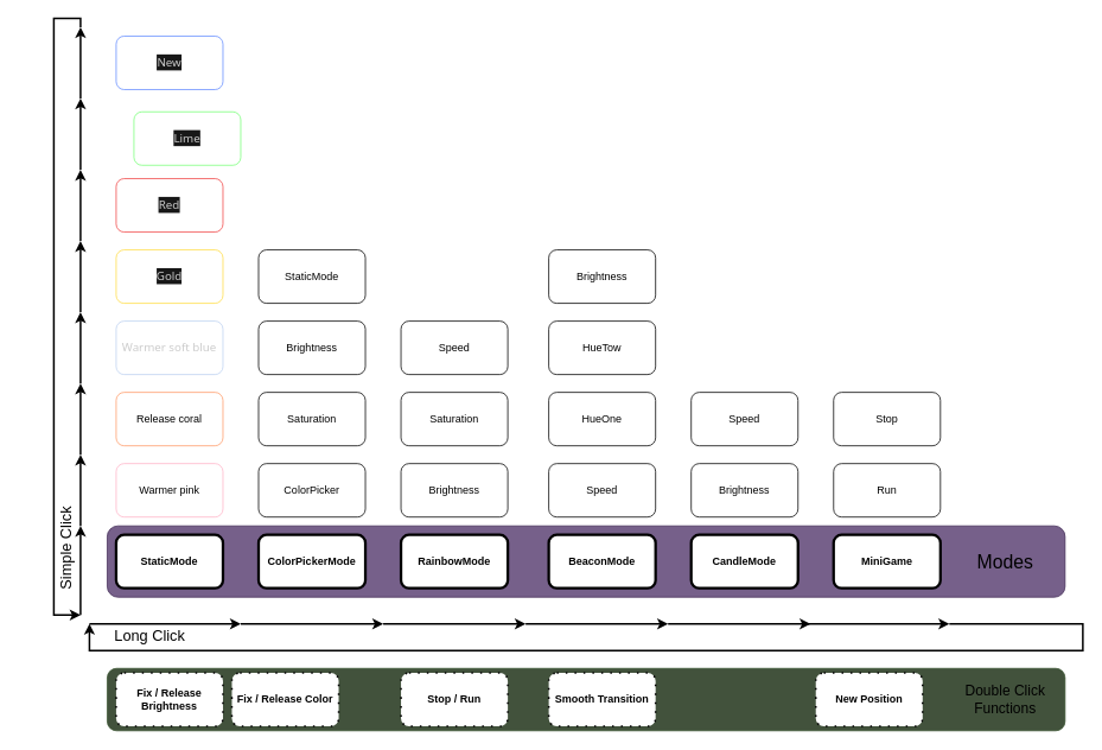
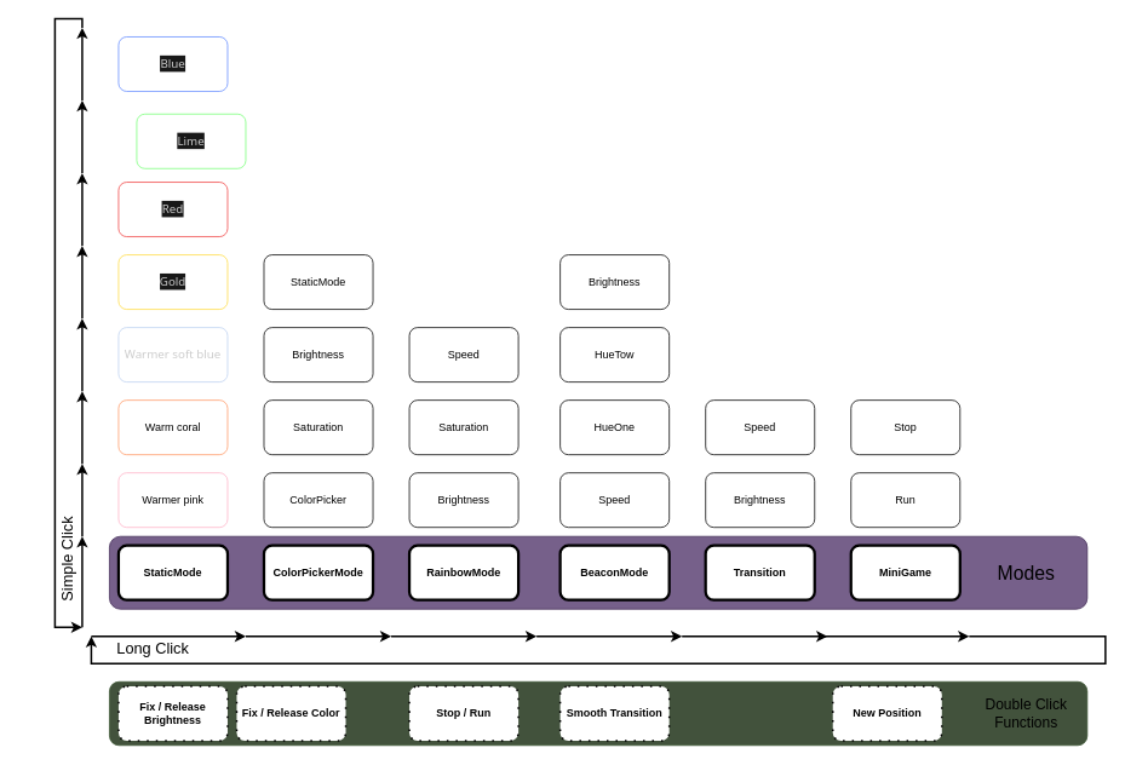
- <mxCell id="15" value="&lt;span style=&quot;color: rgb(204, 204, 204); font-family: system-ui, Ubuntu, &amp;quot;Droid Sans&amp;quot;, sans-serif; font-size: 13px; text-align: left; background-color: rgb(24, 24, 24);&quot;&gt;New&lt;/span&gt;" style="rounded=1;whiteSpace=wrap;html=1;strokeWidth=1;strokeColor=#648CFF;" parent="1" vertex="1"><mxGeometry x="130" y="40" width="120" height="60" as="geometry" /></mxCell>
+ <mxCell id="15" value="&lt;span style=&quot;color: rgb(204, 204, 204); font-family: system-ui, Ubuntu, &amp;quot;Droid Sans&amp;quot;, sans-serif; font-size: 13px; text-align: left; background-color: rgb(24, 24, 24);&quot;&gt;Blue&lt;/span&gt;" style="rounded=1;whiteSpace=wrap;html=1;strokeWidth=1;strokeColor=#648CFF;" parent="1" vertex="1"><mxGeometry x="130" y="40" width="120" height="60" as="geometry" /></mxCell>
- <mxCell id="10" value="Release coral" style="rounded=1;whiteSpace=wrap;html=1;strokeWidth=1;strokeColor=#FF9B69;" parent="1" vertex="1"><mxGeometry x="130" y="440" width="120" height="60" as="geometry" /></mxCell>
+ <mxCell id="10" value="Warm coral" style="rounded=1;whiteSpace=wrap;html=1;strokeWidth=1;strokeColor=#FF9B69;" parent="1" vertex="1"><mxGeometry x="130" y="440" width="120" height="60" as="geometry" /></mxCell>
- <mxCell id="7" value="CandleMode" style="rounded=1;whiteSpace=wrap;html=1;strokeWidth=3;fontStyle=1" parent="1" vertex="1"><mxGeometry x="776" y="600" width="120" height="60" as="geometry" /></mxCell>
+ <mxCell id="7" value="Transition" style="rounded=1;whiteSpace=wrap;html=1;strokeWidth=3;fontStyle=1" parent="1" vertex="1"><mxGeometry x="776" y="600" width="120" height="60" as="geometry" /></mxCell>
